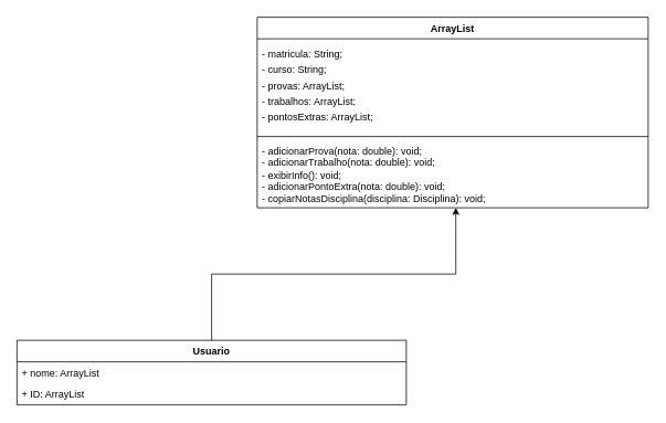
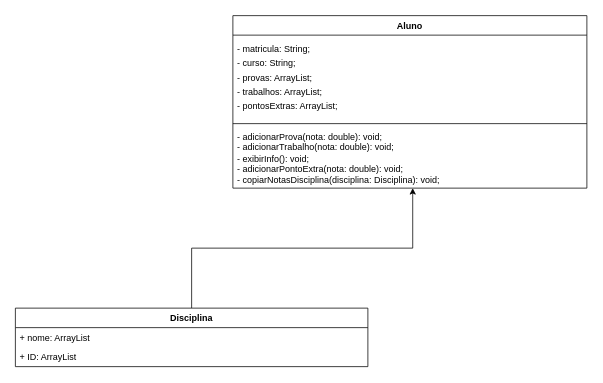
- <mxCell id="6" value="ArrayList" style="swimlane;fontStyle=1;align=center;verticalAlign=top;childLayout=stackLayout;horizontal=1;startSize=26;horizontalStack=0;resizeParent=1;resizeParentMax=0;resizeLast=0;collapsible=1;marginBottom=0;whiteSpace=wrap;html=1;fillColor=default;" parent="1" vertex="1"><mxGeometry x="310" y="20" width="472" height="230" as="geometry" /></mxCell>
+ <mxCell id="6" value="Aluno" style="swimlane;fontStyle=1;align=center;verticalAlign=top;childLayout=stackLayout;horizontal=1;startSize=26;horizontalStack=0;resizeParent=1;resizeParentMax=0;resizeLast=0;collapsible=1;marginBottom=0;whiteSpace=wrap;html=1;fillColor=default;" parent="1" vertex="1"><mxGeometry x="310" y="20" width="472" height="230" as="geometry" /></mxCell>
- <mxCell id="3" value="&lt;b&gt;Usuario&lt;/b&gt;" style="swimlane;fontStyle=0;childLayout=stackLayout;horizontal=1;startSize=26;fillColor=default;horizontalStack=0;resizeParent=1;resizeParentMax=0;resizeLast=0;collapsible=1;marginBottom=0;whiteSpace=wrap;html=1;" parent="1" vertex="1"><mxGeometry x="20" y="410" width="470" height="78" as="geometry" /></mxCell>
+ <mxCell id="3" value="&lt;b&gt;Disciplina&lt;/b&gt;" style="swimlane;fontStyle=0;childLayout=stackLayout;horizontal=1;startSize=26;fillColor=default;horizontalStack=0;resizeParent=1;resizeParentMax=0;resizeLast=0;collapsible=1;marginBottom=0;whiteSpace=wrap;html=1;" parent="1" vertex="1"><mxGeometry x="20" y="410" width="470" height="78" as="geometry" /></mxCell>
